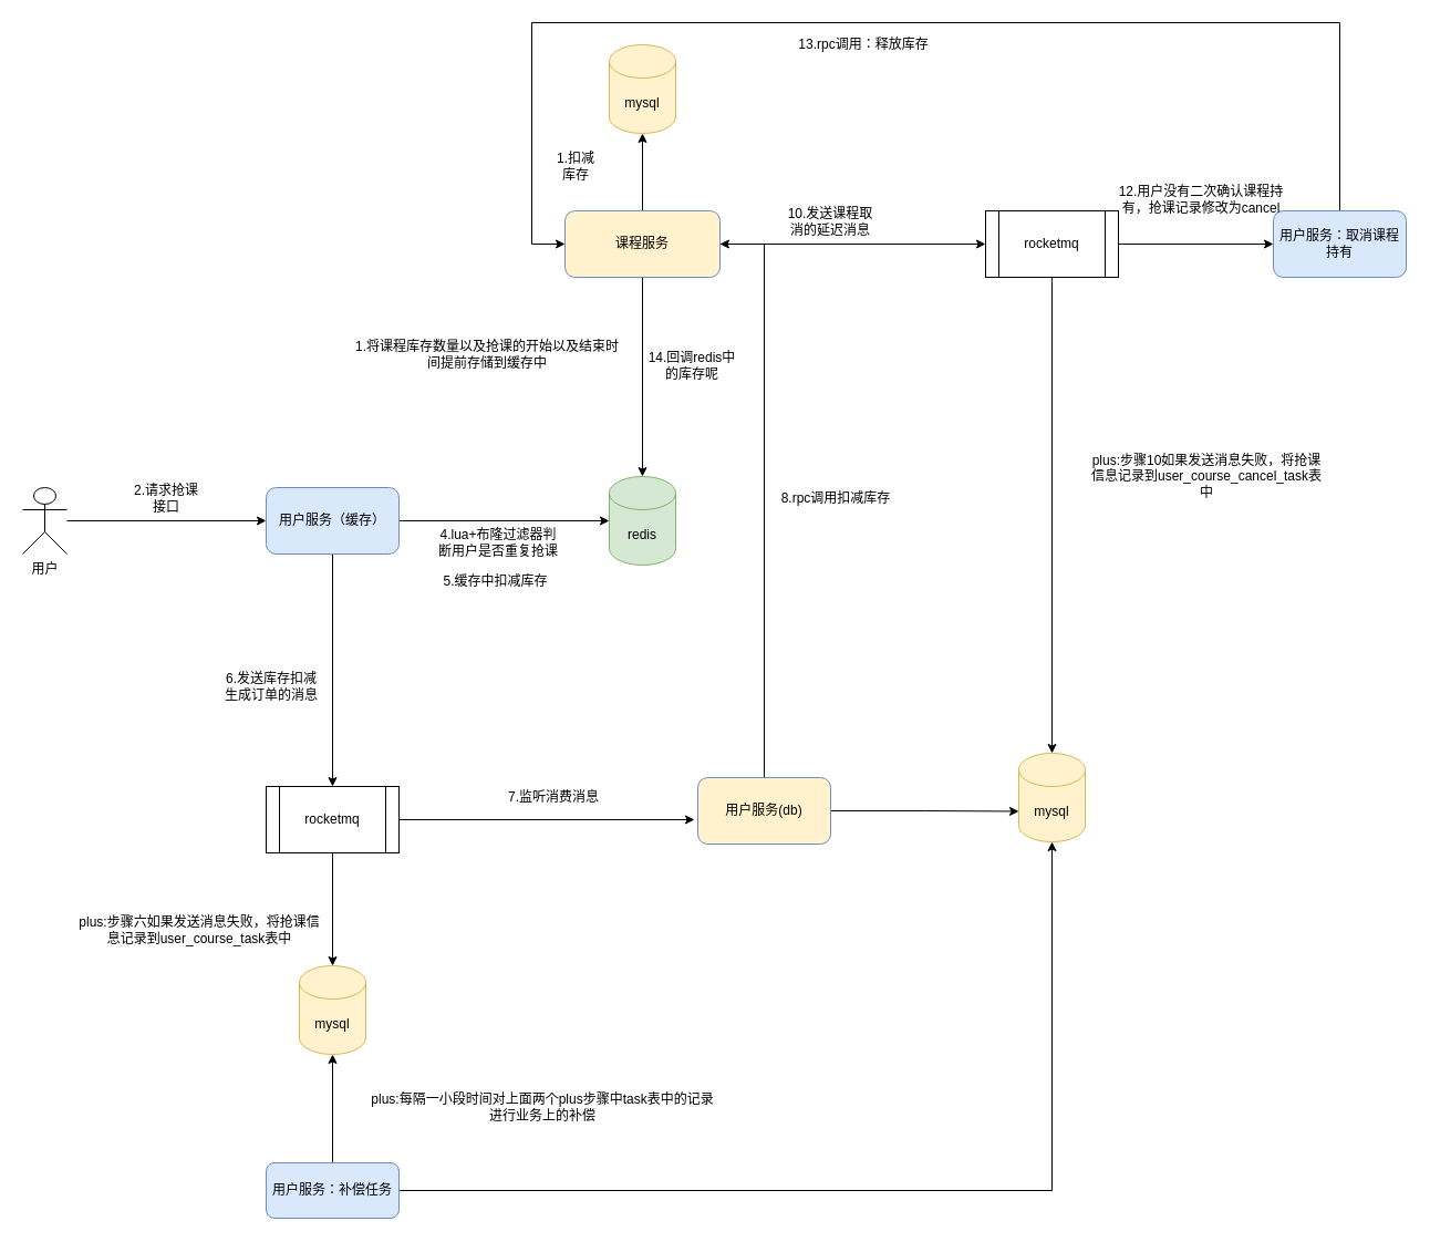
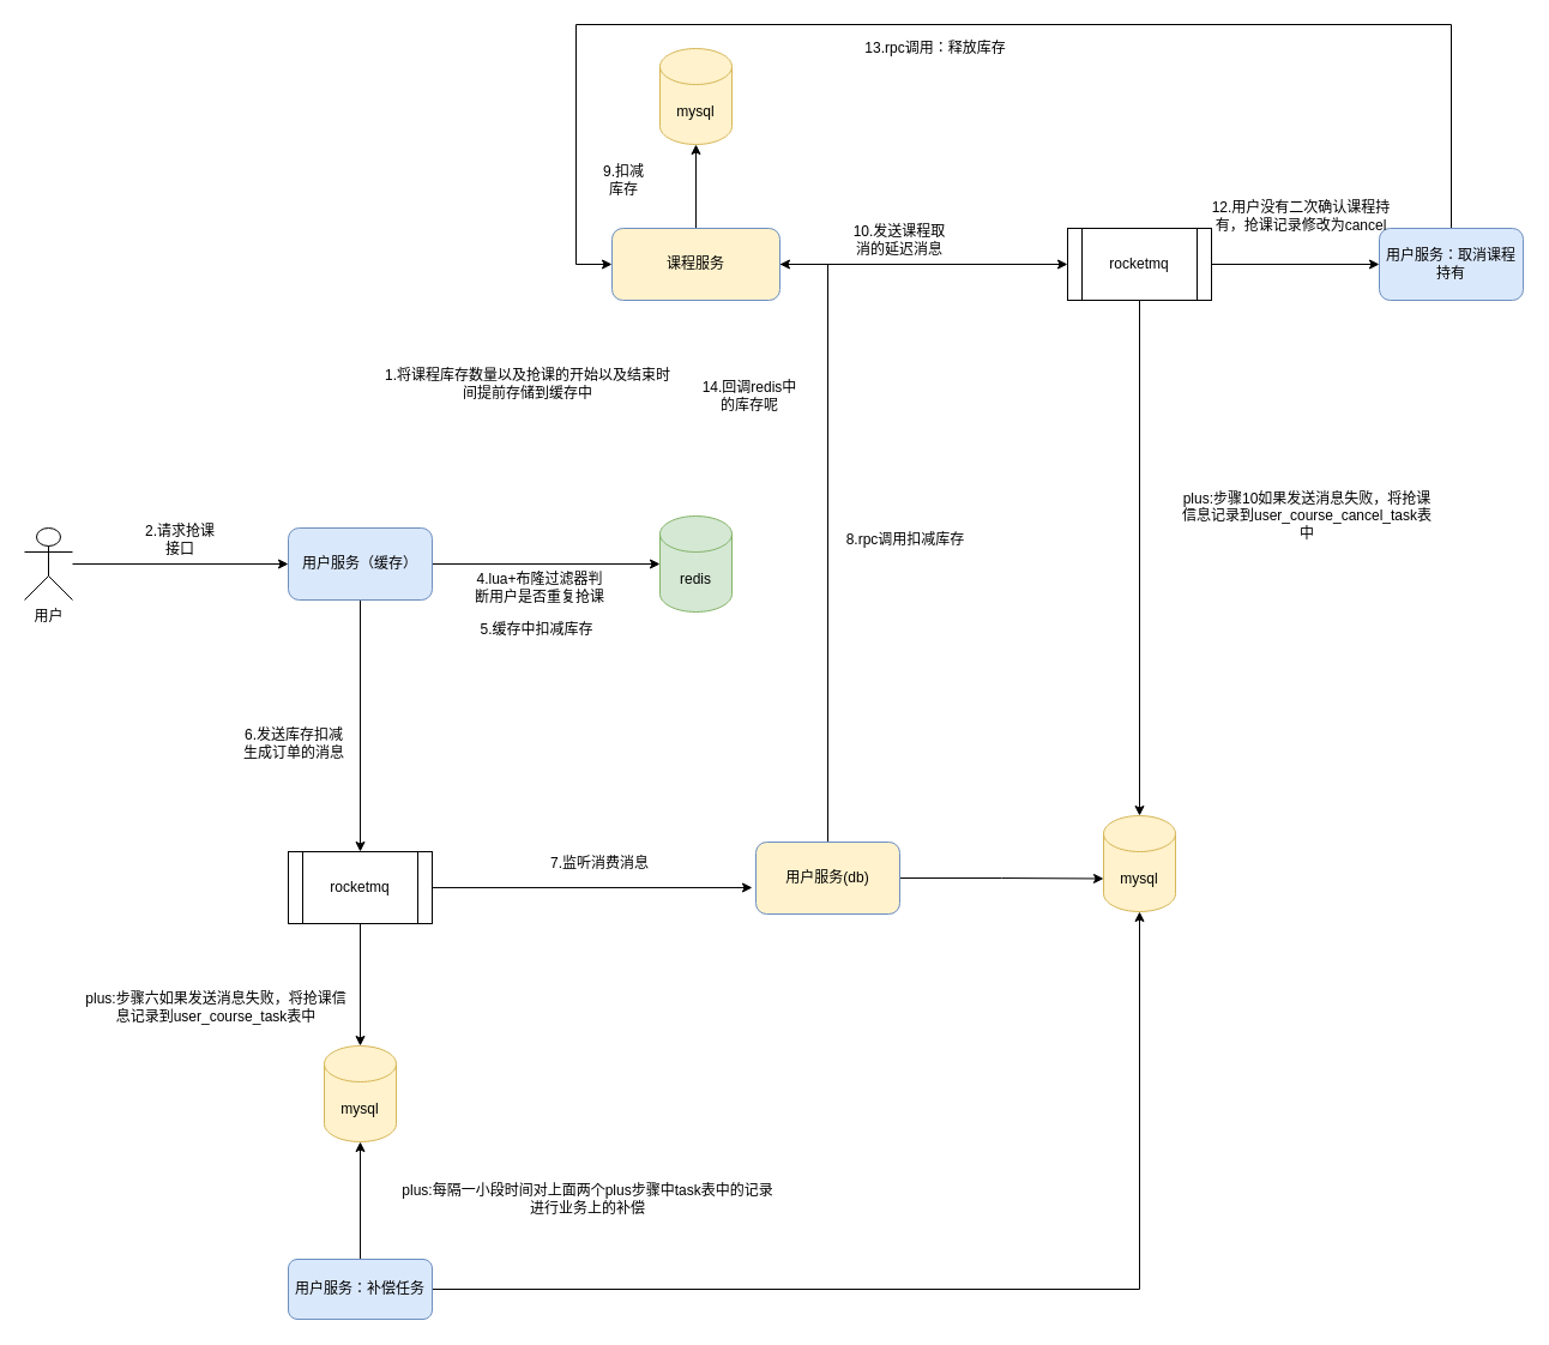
- <mxCell id="27" value="1.扣减库存" style="text;html=1;strokeColor=none;fillColor=none;align=center;verticalAlign=middle;whiteSpace=wrap;rounded=0;" parent="1" vertex="1"><mxGeometry x="500" y="140" width="40" height="20" as="geometry" /></mxCell>
+ <mxCell id="27" value="9.扣减库存" style="text;html=1;strokeColor=none;fillColor=none;align=center;verticalAlign=middle;whiteSpace=wrap;rounded=0;" parent="1" vertex="1"><mxGeometry x="500" y="140" width="40" height="20" as="geometry" /></mxCell>
- <mxCell id="5" style="edgeStyle=orthogonalEdgeStyle;rounded=0;orthogonalLoop=1;jettySize=auto;html=1;entryX=0.5;entryY=0;entryDx=0;entryDy=0;entryPerimeter=0;" parent="1" source="8" target="4" edge="1"><mxGeometry relative="1" as="geometry" /></mxCell>
